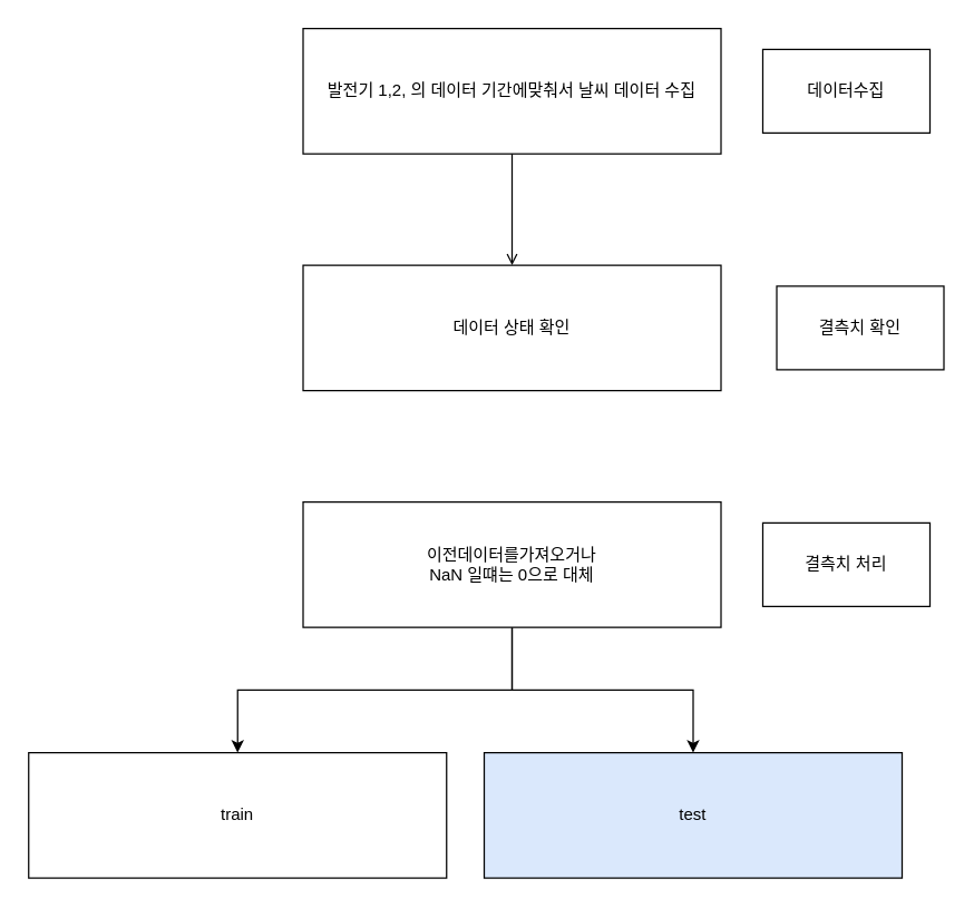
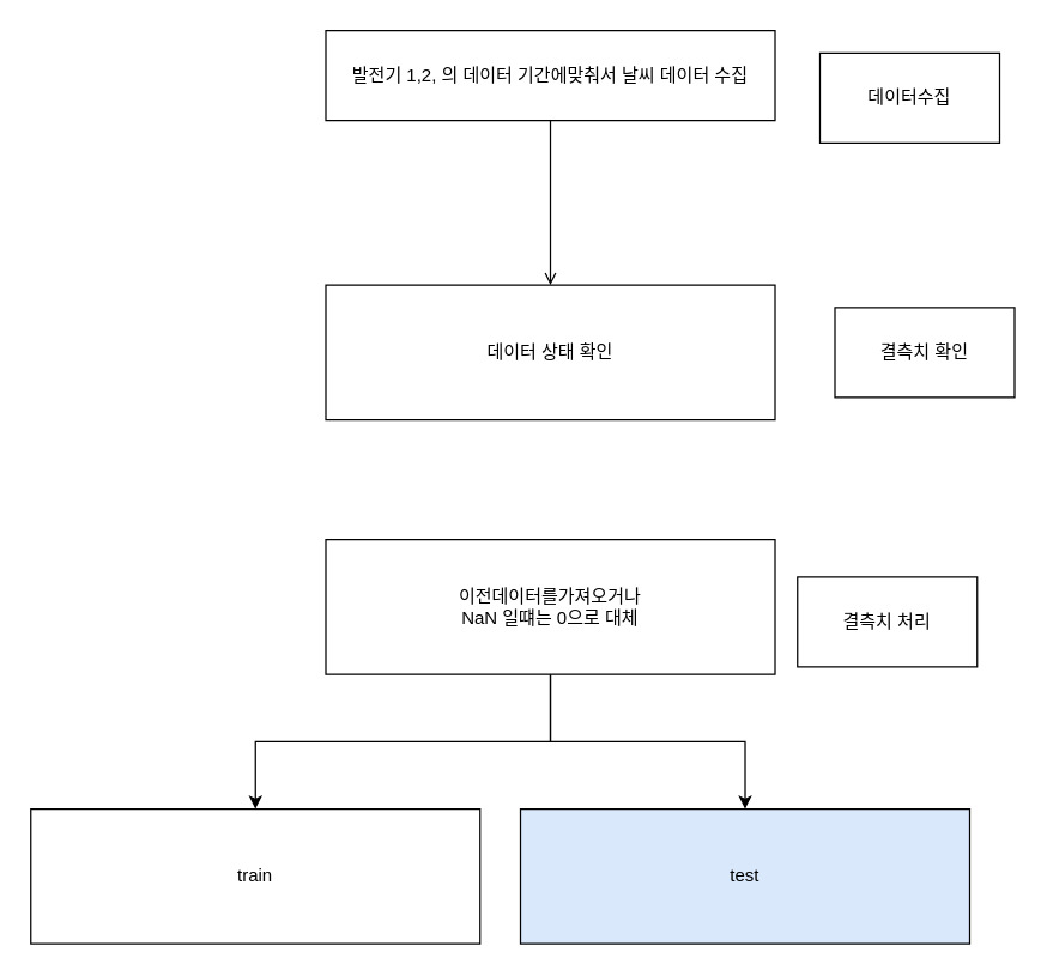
- <mxCell id="3" value="발전기 1,2, 의 데이터 기간에맞춰서 날씨 데이터 수집" style="rounded=0;whiteSpace=wrap;html=1;" vertex="1" parent="1"><mxGeometry x="217" y="20" width="300" height="90" as="geometry" /></mxCell>
+ <mxCell id="3" value="발전기 1,2, 의 데이터 기간에맞춰서 날씨 데이터 수집" style="rounded=0;whiteSpace=wrap;html=1;" vertex="1" parent="1"><mxGeometry x="217" y="20" width="300" height="60" as="geometry" /></mxCell>
- <mxCell id="10" value="결측치 처리" style="rounded=0;whiteSpace=wrap;html=1;" vertex="1" parent="1"><mxGeometry x="547" y="375" width="120" height="60" as="geometry" /></mxCell>
+ <mxCell id="10" value="결측치 처리" style="rounded=0;whiteSpace=wrap;html=1;" vertex="1" parent="1"><mxGeometry x="532" y="385" width="120" height="60" as="geometry" /></mxCell>
